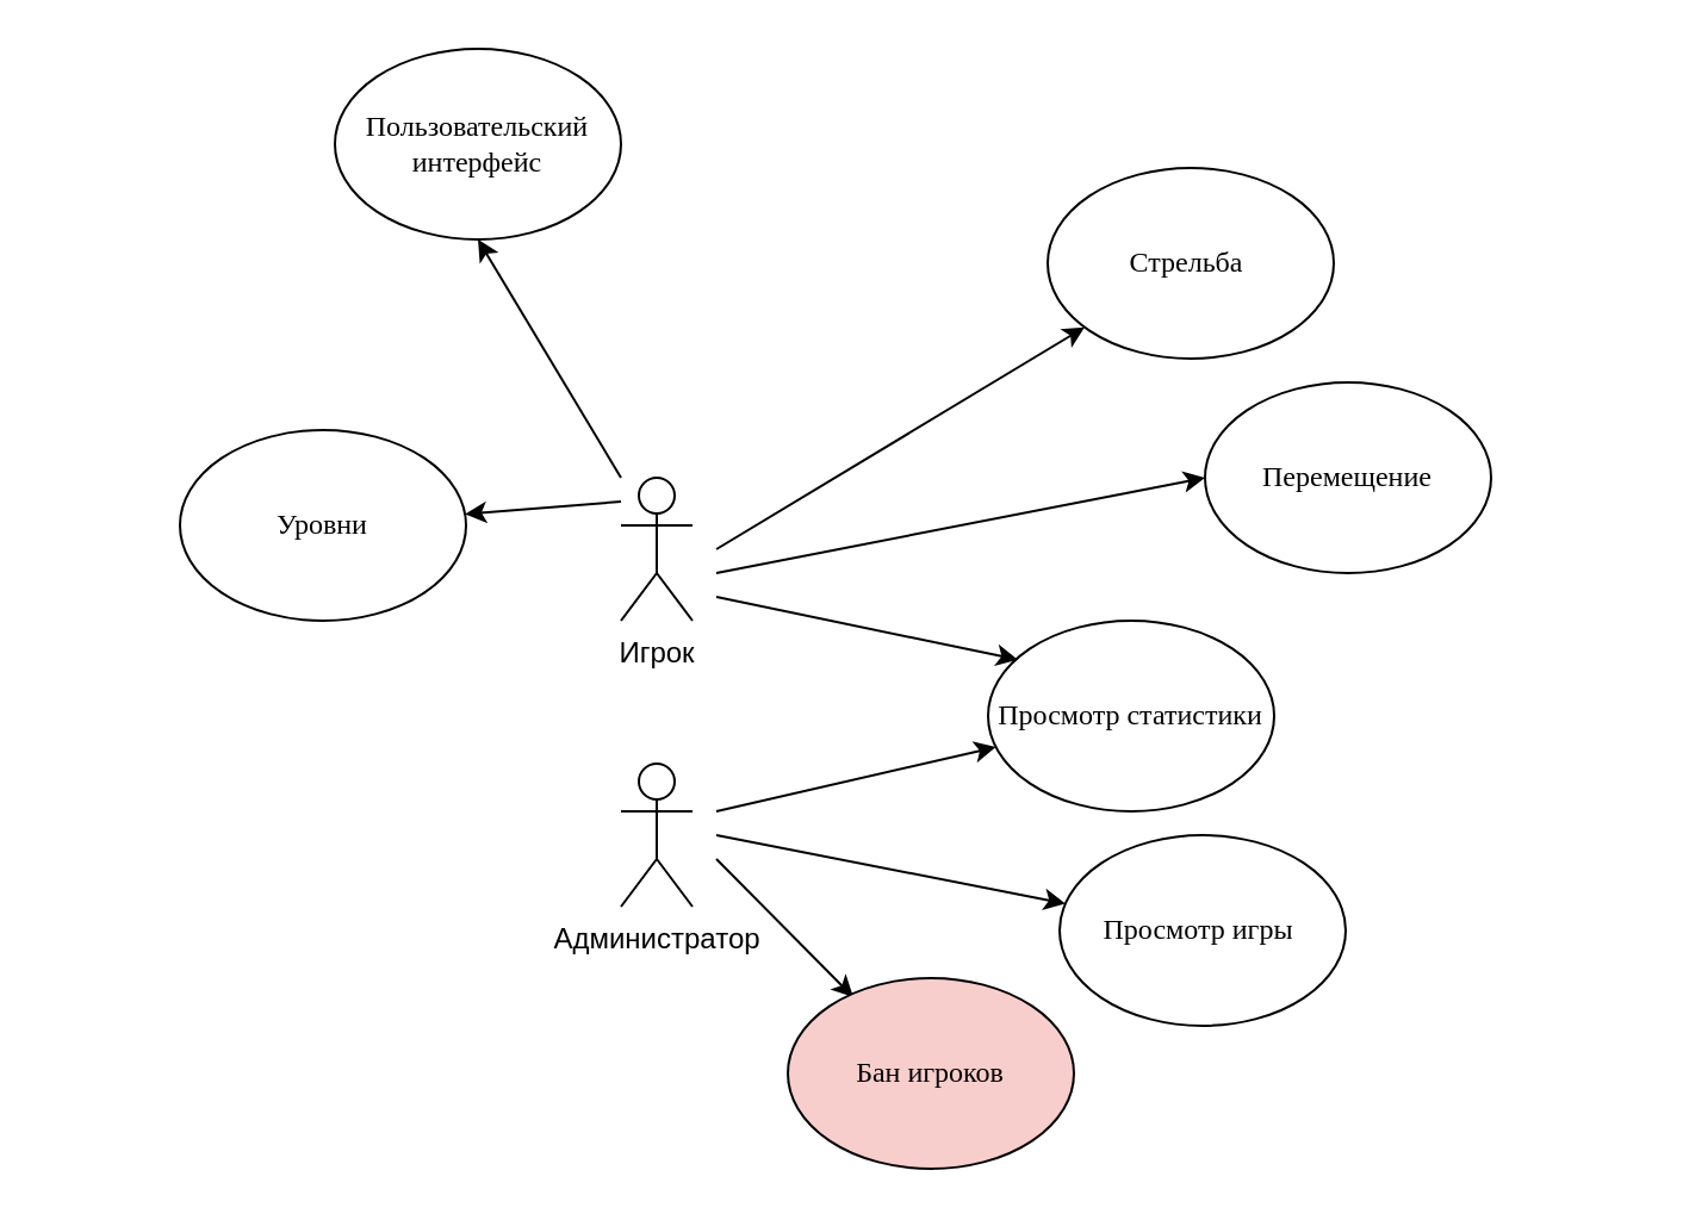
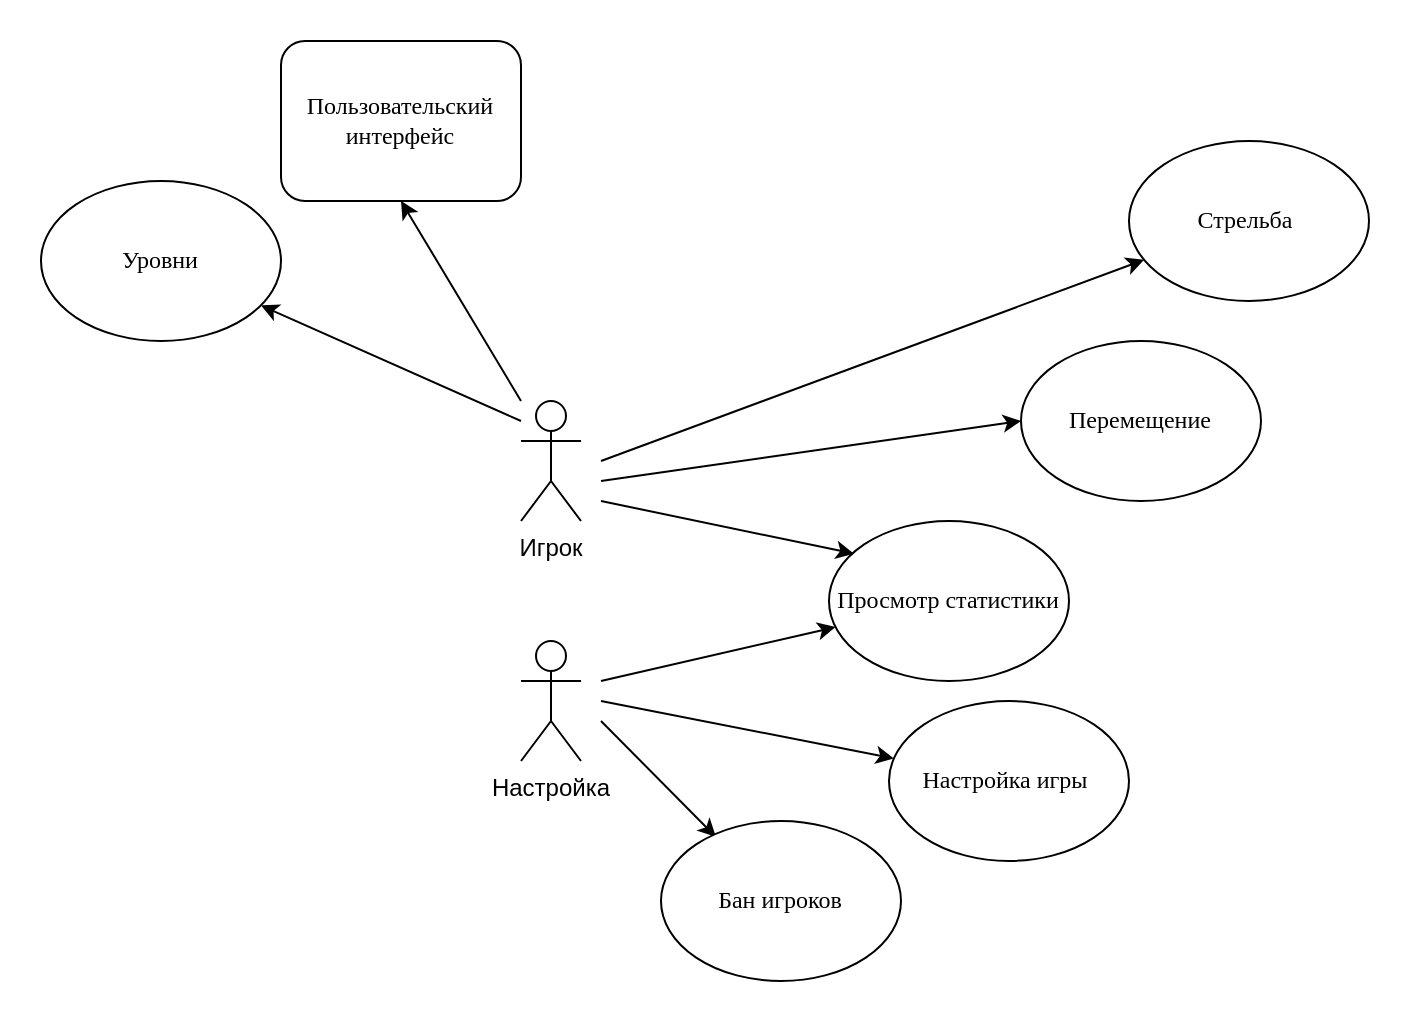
- <mxCell id="17" value="&lt;p class=&quot;MsoNormal&quot;&gt;&lt;font face=&quot;Times New Roman&quot;&gt;Пользовательский интерфейс&lt;/font&gt;&lt;/p&gt;" style="ellipse;whiteSpace=wrap;html=1;" vertex="1" parent="1"><mxGeometry x="140" y="20" width="120" height="80" as="geometry" /></mxCell>
+ <mxCell id="17" value="&lt;p class=&quot;MsoNormal&quot;&gt;&lt;font face=&quot;Times New Roman&quot;&gt;Пользовательский интерфейс&lt;/font&gt;&lt;/p&gt;" style="whiteSpace=wrap;html=1;rounded=1;" vertex="1" parent="1"><mxGeometry x="140" y="20" width="120" height="80" as="geometry" /></mxCell>
- <mxCell id="9" value="&lt;p class=&quot;MsoNormal&quot;&gt;&lt;span style=&quot;mso-spacerun:'yes';font-family:'Times New Roman';mso-fareast-font-family:宋体;&lt;br/&gt;font-size:10,5000pt;mso-font-kerning:1,0000pt;&quot;&gt;Стрельба&amp;nbsp;&lt;/span&gt;&lt;/p&gt;" style="ellipse;whiteSpace=wrap;html=1;" parent="1" vertex="1"><mxGeometry x="439" y="70" width="120" height="80" as="geometry" /></mxCell>
+ <mxCell id="9" value="&lt;p class=&quot;MsoNormal&quot;&gt;&lt;span style=&quot;mso-spacerun:'yes';font-family:'Times New Roman';mso-fareast-font-family:宋体;&lt;br/&gt;font-size:10,5000pt;mso-font-kerning:1,0000pt;&quot;&gt;Стрельба&amp;nbsp;&lt;/span&gt;&lt;/p&gt;" style="ellipse;whiteSpace=wrap;html=1;" parent="1" vertex="1"><mxGeometry x="564" y="70" width="120" height="80" as="geometry" /></mxCell>
- <mxCell id="10" value="&lt;p class=&quot;MsoNormal&quot;&gt;&lt;span style=&quot;mso-spacerun:'yes';font-family:'Times New Roman';mso-fareast-font-family:宋体;&lt;br/&gt;font-size:10,5000pt;mso-font-kerning:1,0000pt;&quot;&gt;Перемещение&lt;/span&gt;&lt;/p&gt;" style="ellipse;whiteSpace=wrap;html=1;" parent="1" vertex="1"><mxGeometry x="505" y="160" width="120" height="80" as="geometry" /></mxCell>
+ <mxCell id="10" value="&lt;p class=&quot;MsoNormal&quot;&gt;&lt;span style=&quot;mso-spacerun:'yes';font-family:'Times New Roman';mso-fareast-font-family:宋体;&lt;br/&gt;font-size:10,5000pt;mso-font-kerning:1,0000pt;&quot;&gt;Перемещение&lt;/span&gt;&lt;/p&gt;" style="ellipse;whiteSpace=wrap;html=1;" parent="1" vertex="1"><mxGeometry x="510" y="170" width="120" height="80" as="geometry" /></mxCell>
- <mxCell id="18" value="&lt;font face=&quot;Times New Roman&quot;&gt;Уровни&lt;/font&gt;" style="ellipse;whiteSpace=wrap;html=1;" vertex="1" parent="1"><mxGeometry x="75" y="180" width="120" height="80" as="geometry" /></mxCell>
+ <mxCell id="18" value="&lt;font face=&quot;Times New Roman&quot;&gt;Уровни&lt;/font&gt;" style="ellipse;whiteSpace=wrap;html=1;" vertex="1" parent="1"><mxGeometry x="20" y="90" width="120" height="80" as="geometry" /></mxCell>
- <mxCell id="11" value="&lt;p class=&quot;MsoNormal&quot;&gt;&lt;span style=&quot;mso-spacerun:'yes';font-family:'Times New Roman';mso-fareast-font-family:宋体;&lt;br/&gt;font-size:10,5000pt;mso-font-kerning:1,0000pt;&quot;&gt;Просмотр игры&amp;nbsp;&lt;/span&gt;&lt;/p&gt;" style="ellipse;whiteSpace=wrap;html=1;" parent="1" vertex="1"><mxGeometry x="444" y="350" width="120" height="80" as="geometry" /></mxCell>
+ <mxCell id="11" value="&lt;p class=&quot;MsoNormal&quot;&gt;&lt;span style=&quot;mso-spacerun:'yes';font-family:'Times New Roman';mso-fareast-font-family:宋体;&lt;br/&gt;font-size:10,5000pt;mso-font-kerning:1,0000pt;&quot;&gt;Настройка игры&amp;nbsp;&lt;/span&gt;&lt;/p&gt;" style="ellipse;whiteSpace=wrap;html=1;" parent="1" vertex="1"><mxGeometry x="444" y="350" width="120" height="80" as="geometry" /></mxCell>
- <mxCell id="8" value="Администратор" style="shape=umlActor;verticalLabelPosition=bottom;verticalAlign=top;html=1;outlineConnect=0;" parent="1" vertex="1"><mxGeometry x="260" y="320" width="30" height="60" as="geometry" /></mxCell>
+ <mxCell id="8" value="Настройка" style="shape=umlActor;verticalLabelPosition=bottom;verticalAlign=top;html=1;outlineConnect=0;" parent="1" vertex="1"><mxGeometry x="260" y="320" width="30" height="60" as="geometry" /></mxCell>
- <mxCell id="13" value="&lt;p class=&quot;MsoNormal&quot;&gt;&lt;span style=&quot;mso-spacerun:'yes';font-family:'Times New Roman';mso-fareast-font-family:宋体;&lt;br/&gt;font-size:10,5000pt;mso-font-kerning:1,0000pt;&quot;&gt;Бан игроков&lt;/span&gt;&lt;/p&gt;" style="ellipse;whiteSpace=wrap;html=1;fillColor=#f8cecc;" parent="1" vertex="1"><mxGeometry x="330" y="410" width="120" height="80" as="geometry" /></mxCell>
+ <mxCell id="13" value="&lt;p class=&quot;MsoNormal&quot;&gt;&lt;span style=&quot;mso-spacerun:'yes';font-family:'Times New Roman';mso-fareast-font-family:宋体;&lt;br/&gt;font-size:10,5000pt;mso-font-kerning:1,0000pt;&quot;&gt;Бан игроков&lt;/span&gt;&lt;/p&gt;" style="ellipse;whiteSpace=wrap;html=1;" parent="1" vertex="1"><mxGeometry x="330" y="410" width="120" height="80" as="geometry" /></mxCell>
